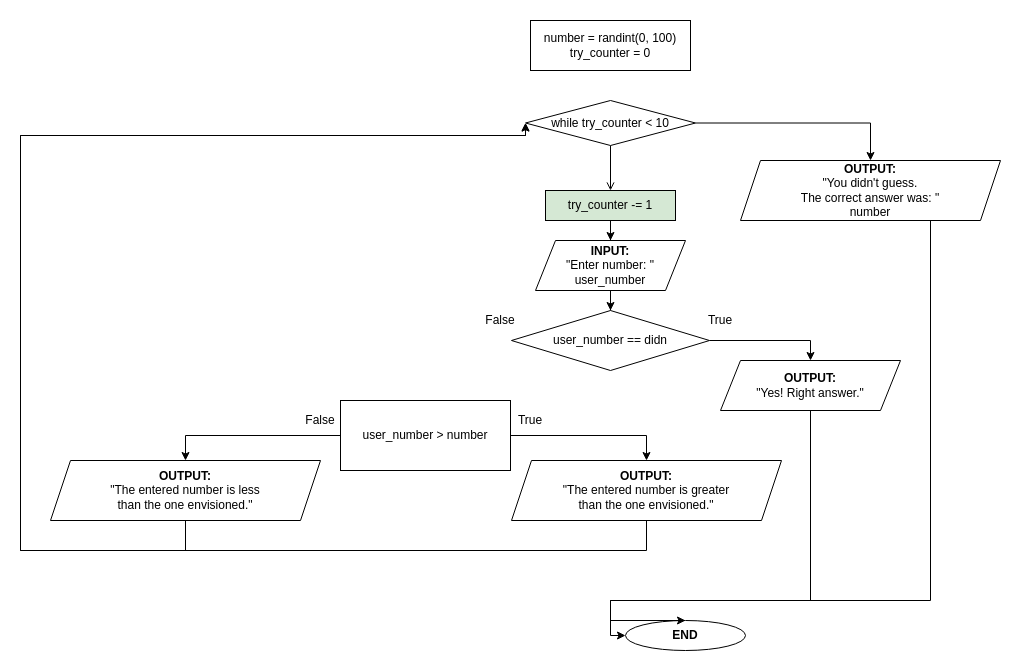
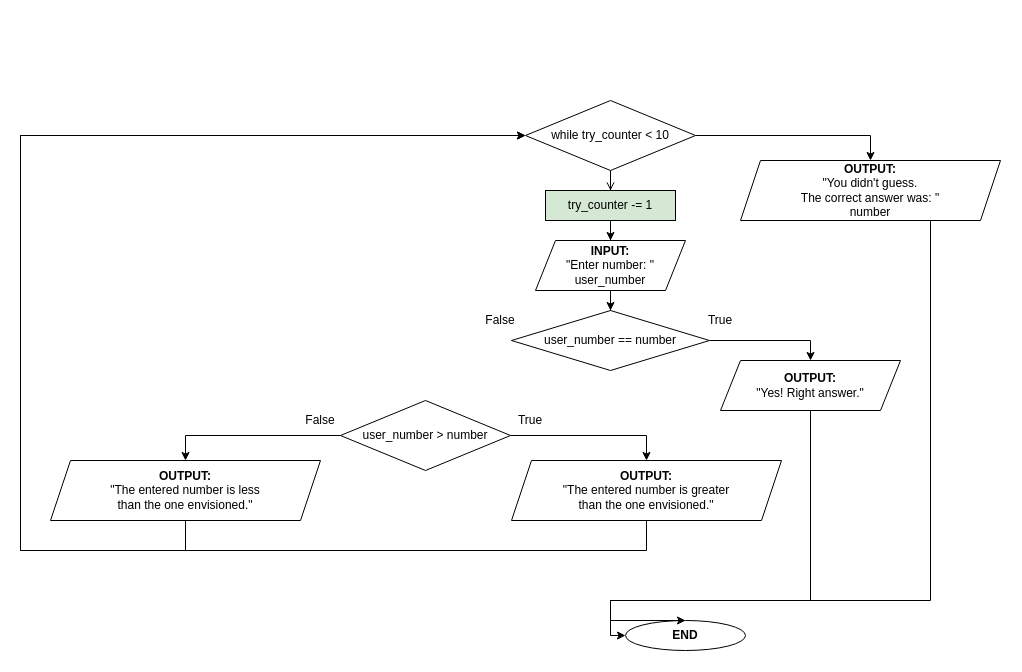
- <mxCell id="2" value="number = randint(0, 100)&lt;br&gt;try_counter = 0" style="rounded=0;whiteSpace=wrap;html=1;" vertex="1" parent="1"><mxGeometry x="530" y="20" width="160" height="50" as="geometry" /></mxCell>
- <mxCell id="5" value="while try_counter &amp;lt; 10" style="rhombus;whiteSpace=wrap;html=1;" vertex="1" parent="1"><mxGeometry x="525" y="100" width="170" height="45" as="geometry" /></mxCell>
+ <mxCell id="5" value="while try_counter &amp;lt; 10" style="rhombus;whiteSpace=wrap;html=1;" vertex="1" parent="1"><mxGeometry x="525" y="100" width="170" height="70" as="geometry" /></mxCell>
- <mxCell id="9" value="user_number == didn" style="rhombus;whiteSpace=wrap;html=1;" vertex="1" parent="1"><mxGeometry x="511" y="310" width="198" height="60" as="geometry" /></mxCell>
+ <mxCell id="9" value="user_number == number" style="rhombus;whiteSpace=wrap;html=1;" vertex="1" parent="1"><mxGeometry x="511" y="310" width="198" height="60" as="geometry" /></mxCell>
- <mxCell id="17" value="user_number &amp;gt; number" style="whiteSpace=wrap;html=1;rounded=0;" vertex="1" parent="1"><mxGeometry x="340" y="400" width="170" height="70" as="geometry" /></mxCell>
+ <mxCell id="17" value="user_number &amp;gt; number" style="rhombus;whiteSpace=wrap;html=1;" vertex="1" parent="1"><mxGeometry x="340" y="400" width="170" height="70" as="geometry" /></mxCell>
